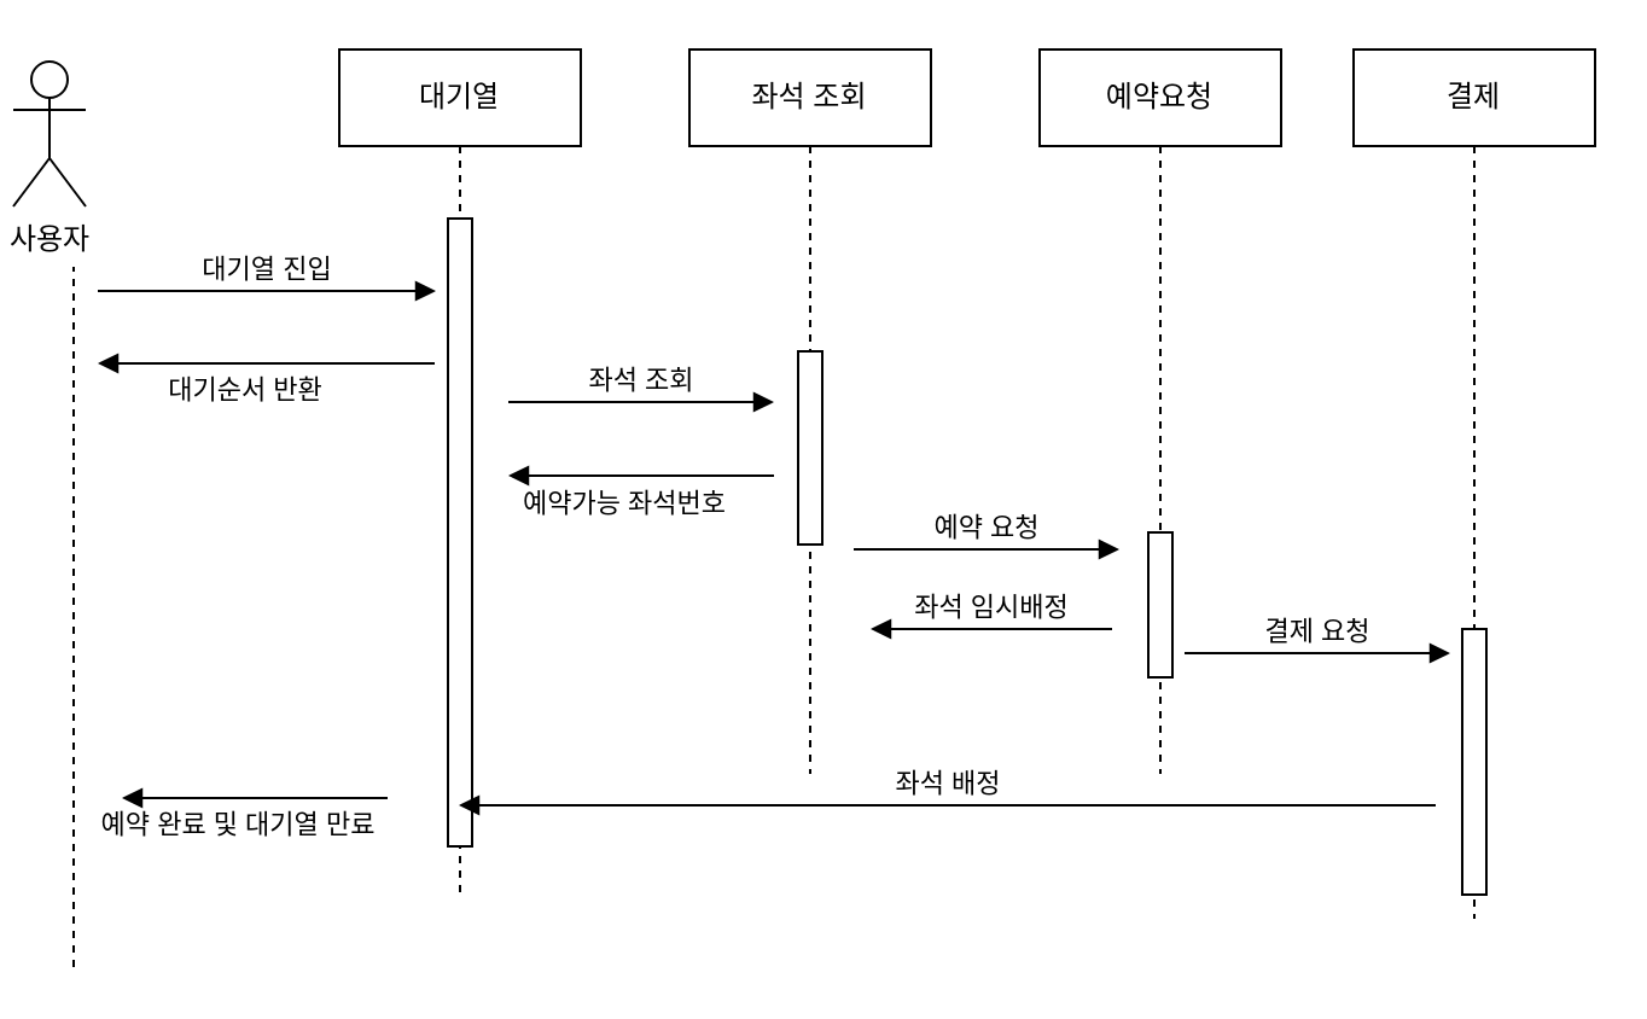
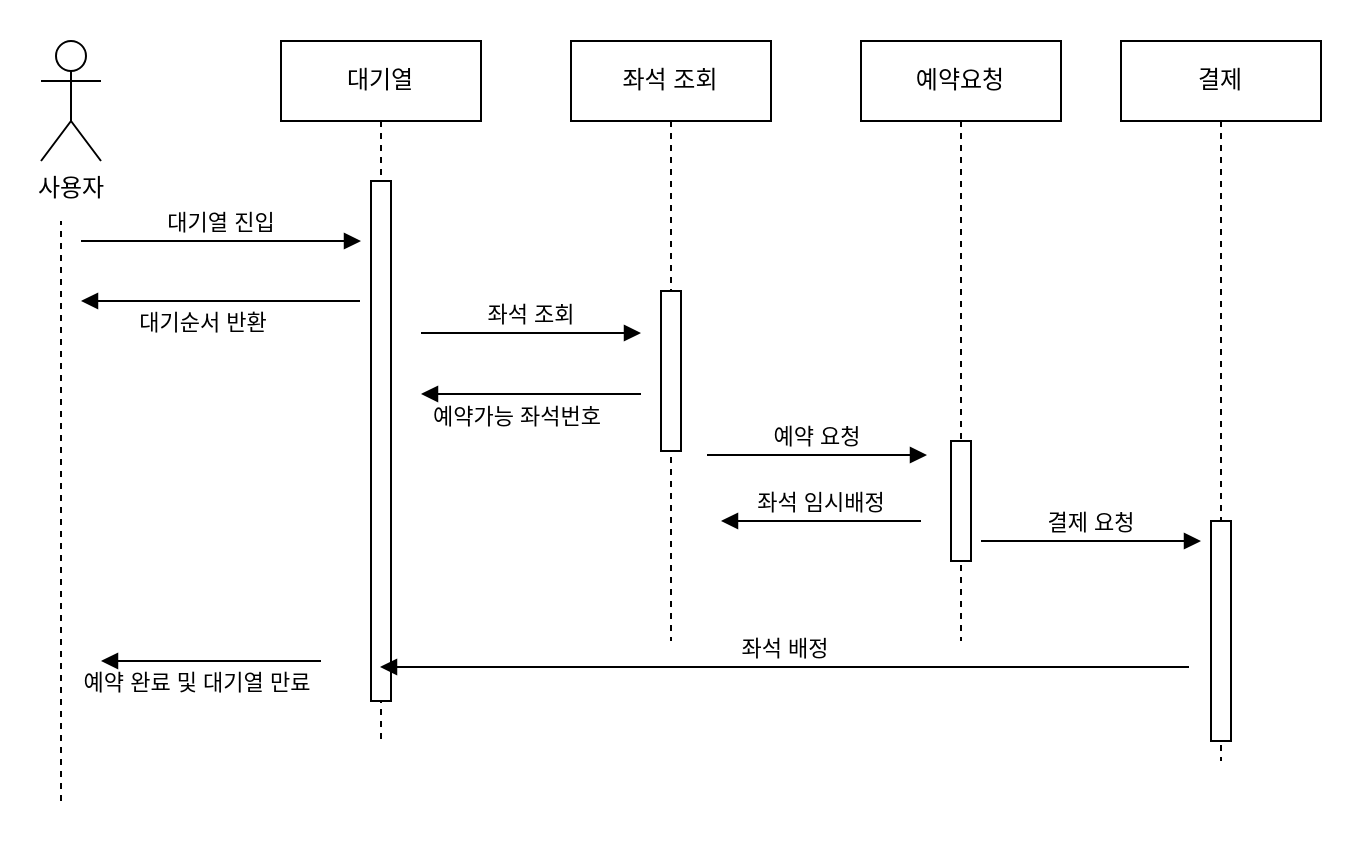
- <mxCell id="4" value="사용자" style="shape=umlActor;verticalLabelPosition=bottom;verticalAlign=top;html=1;outlineConnect=0;" vertex="1" parent="1"><mxGeometry x="5" y="25" width="30" height="60" as="geometry" /></mxCell>
+ <mxCell id="4" value="사용자" style="shape=umlActor;verticalLabelPosition=bottom;verticalAlign=top;html=1;outlineConnect=0;" vertex="1" parent="1"><mxGeometry x="20" y="20" width="30" height="60" as="geometry" /></mxCell>
